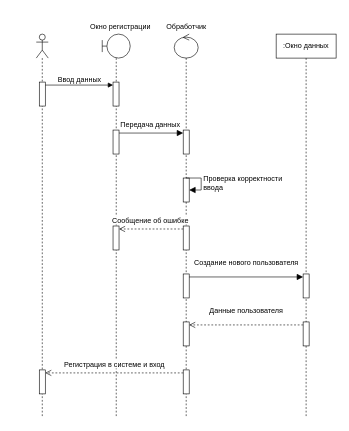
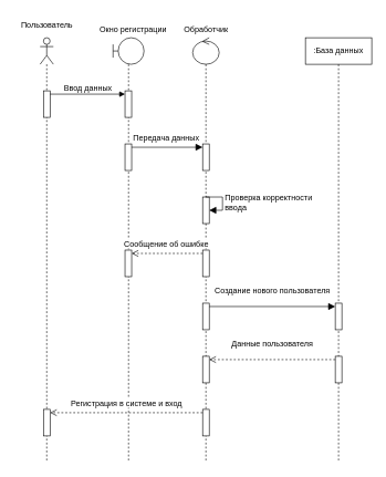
+ <mxCell id="26" value="&lt;span style=&quot;font-weight: normal;&quot;&gt;Пользователь&lt;/span&gt;" style="text;align=center;fontStyle=1;verticalAlign=middle;spacingLeft=3;spacingRight=3;strokeColor=none;rotatable=0;points=[[0,0.5],[1,0.5]];portConstraint=eastwest;html=1;" parent="1" vertex="1"><mxGeometry x="20" y="20" width="100" height="36" as="geometry" /></mxCell>
- <mxCell id="20" value=":Окно данных" style="shape=umlLifeline;perimeter=lifelinePerimeter;whiteSpace=wrap;html=1;container=1;dropTarget=0;collapsible=0;recursiveResize=0;outlineConnect=0;portConstraint=eastwest;newEdgeStyle={&quot;curved&quot;:0,&quot;rounded&quot;:0};" parent="1" vertex="1"><mxGeometry x="460" y="56" width="100" height="640" as="geometry" /></mxCell>
+ <mxCell id="20" value=":База данных" style="shape=umlLifeline;perimeter=lifelinePerimeter;whiteSpace=wrap;html=1;container=1;dropTarget=0;collapsible=0;recursiveResize=0;outlineConnect=0;portConstraint=eastwest;newEdgeStyle={&quot;curved&quot;:0,&quot;rounded&quot;:0};" parent="1" vertex="1"><mxGeometry x="460" y="56" width="100" height="640" as="geometry" /></mxCell>
